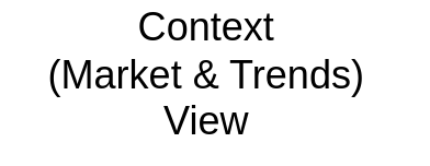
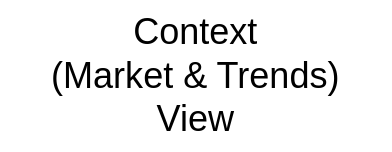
- <mxCell id="2" value="Context &lt;br&gt;(Market &amp;amp; Trends)&lt;br&gt;View" style="text;html=1;strokeColor=none;fillColor=none;align=center;verticalAlign=middle;whiteSpace=wrap;rounded=0;fontSize=48;opacity=30;" vertex="1" parent="1"><mxGeometry x="10" y="10" width="480" height="160" as="geometry" /></mxCell>
+ <mxCell id="2" value="Context &lt;br&gt;(Market &amp;amp; Trends)&lt;br&gt;View" style="text;html=1;strokeColor=none;fillColor=none;align=center;verticalAlign=middle;whiteSpace=wrap;rounded=0;fontSize=48;opacity=30;" vertex="1" parent="1"><mxGeometry x="20" y="20" width="480" height="160" as="geometry" /></mxCell>
